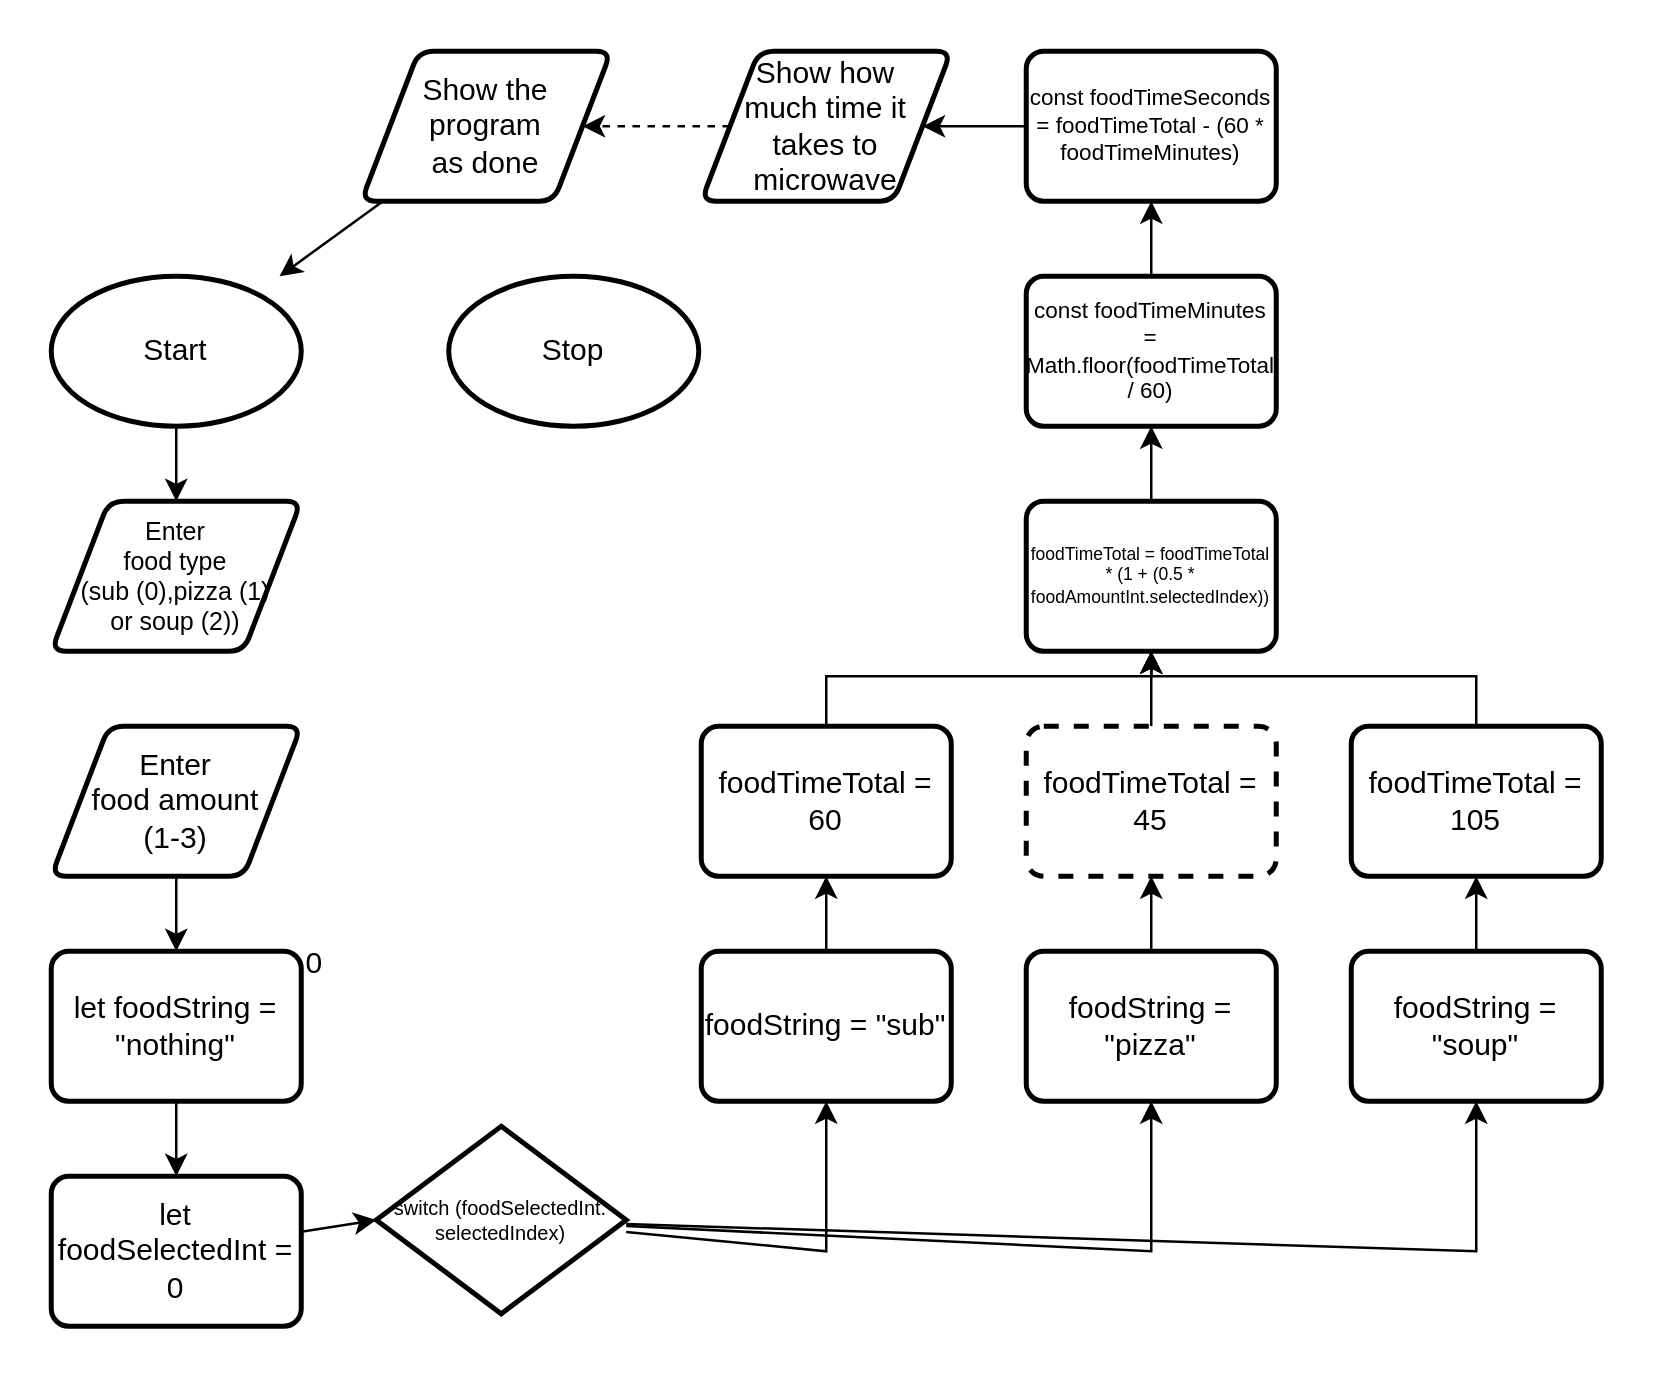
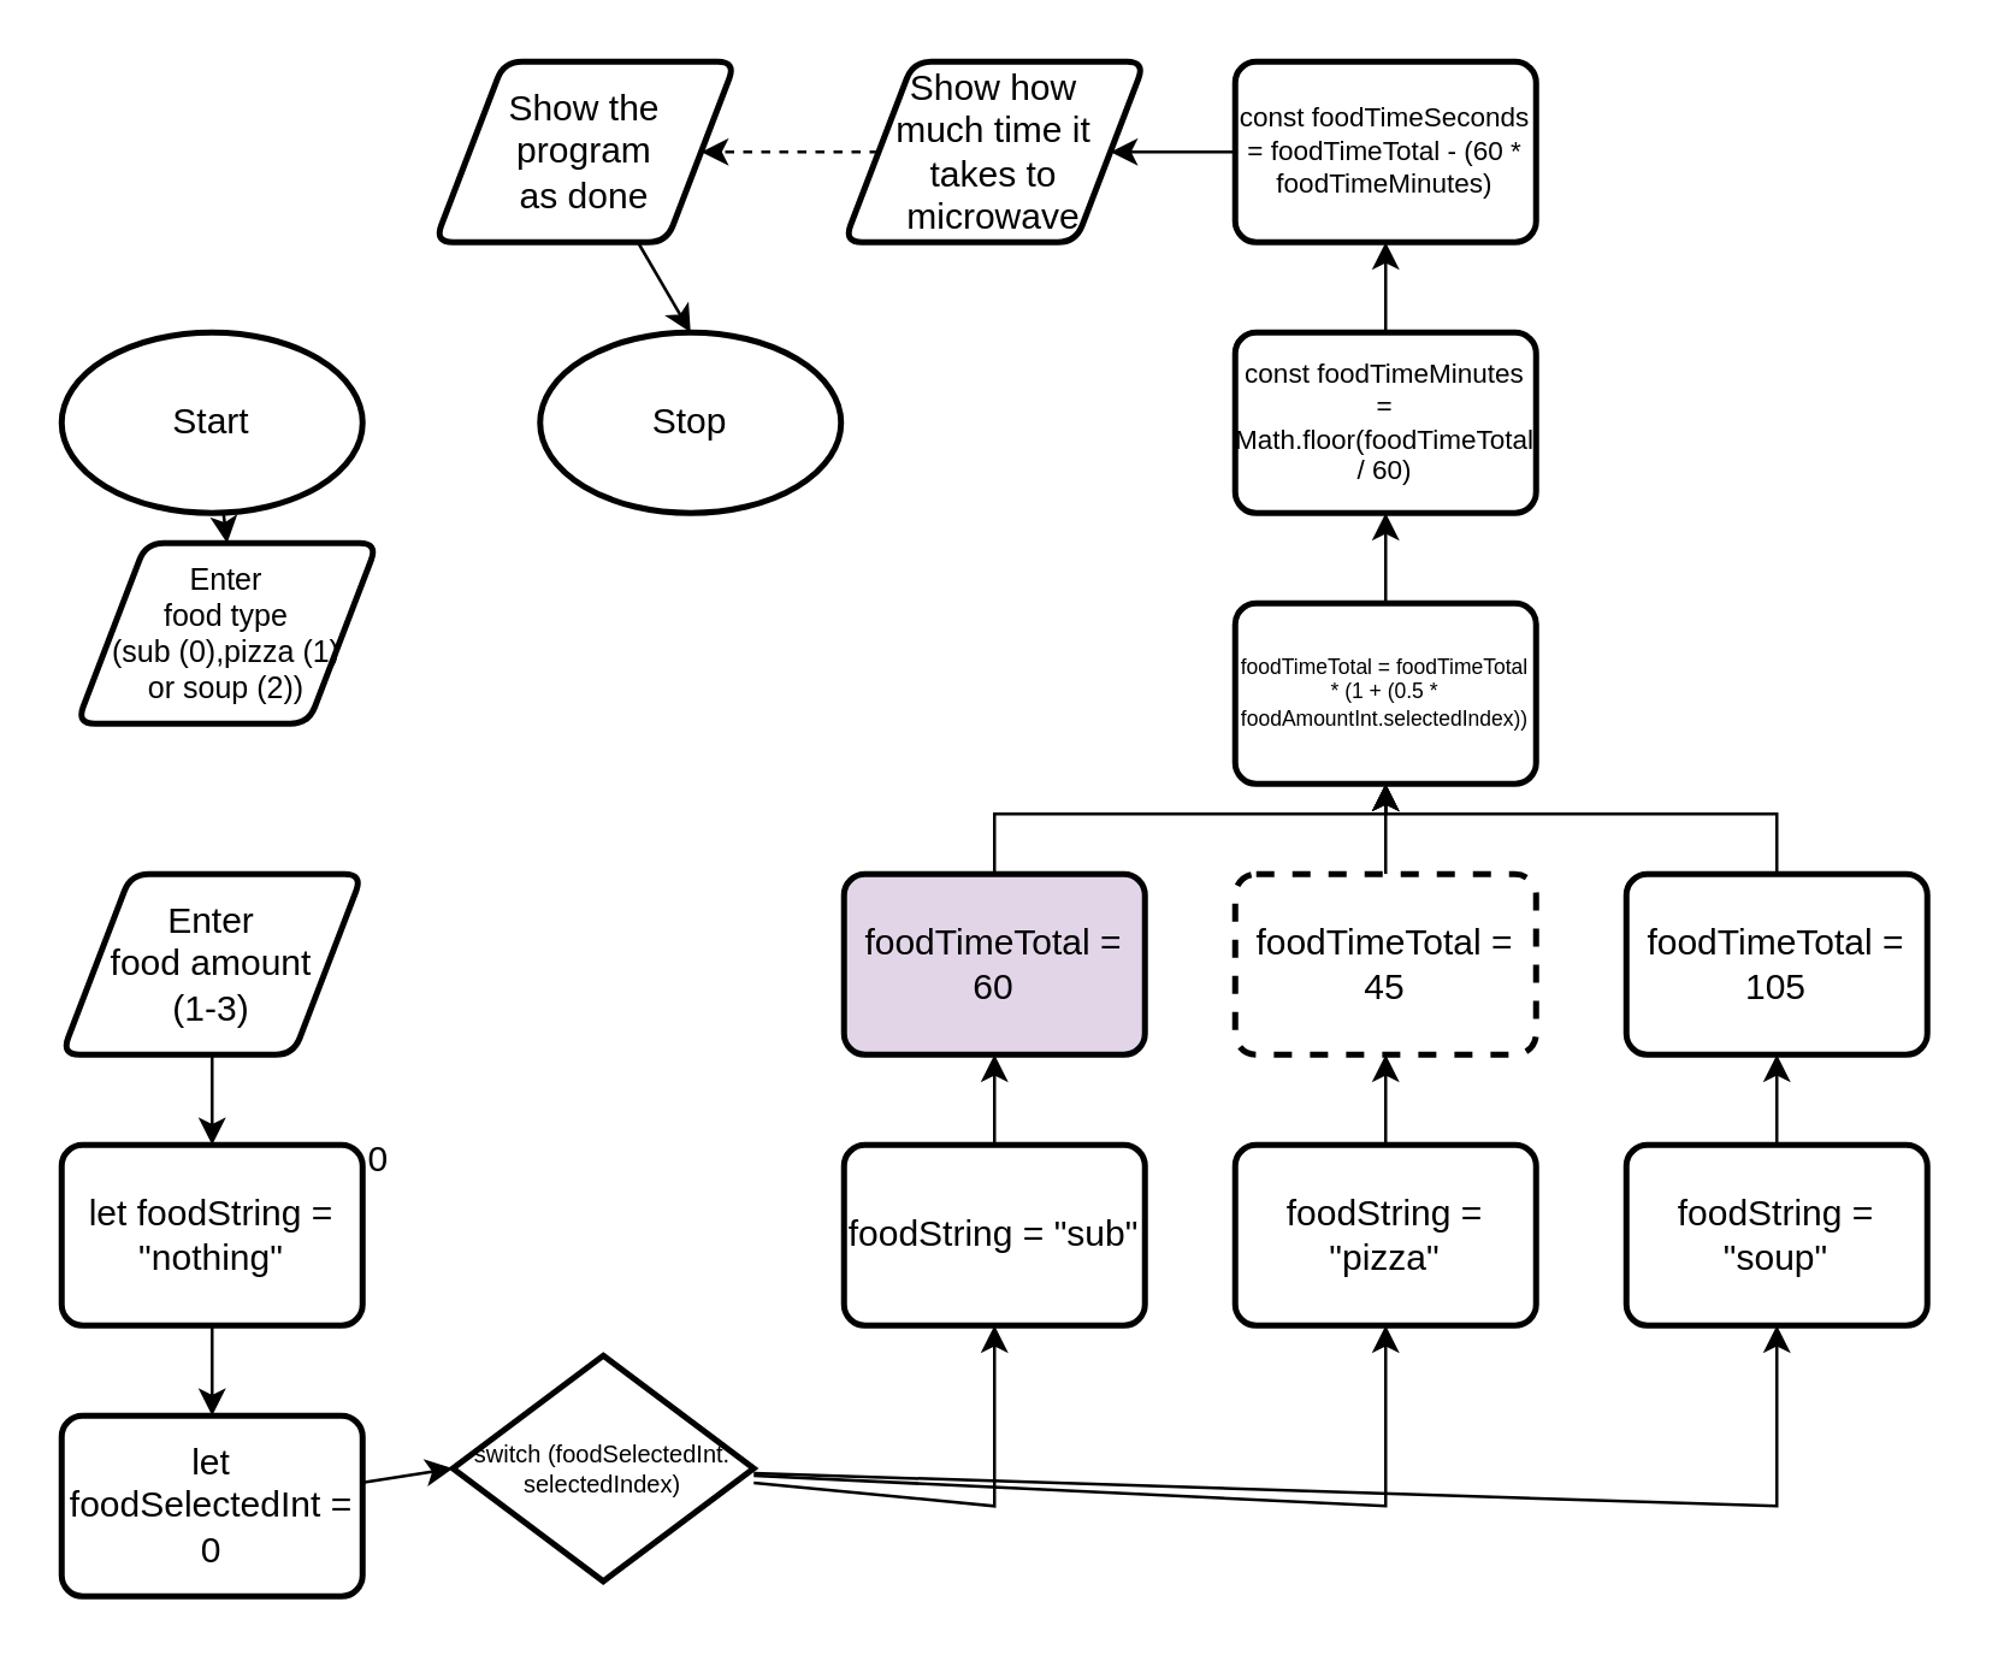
- <mxCell id="10" style="edgeStyle=none;rounded=0;html=1;fontSize=9;" edge="1" parent="1" source="11" target="3"><mxGeometry relative="1" as="geometry" /></mxCell>
+ <mxCell id="10" style="edgeStyle=none;rounded=0;html=1;entryX=0.5;entryY=0;entryDx=0;entryDy=0;entryPerimeter=0;fontSize=9;" edge="1" parent="1" source="11" target="4"><mxGeometry relative="1" as="geometry" /></mxCell>
- <mxCell id="5" value="Enter&lt;br style=&quot;font-size: 10px;&quot;&gt;food type&lt;br style=&quot;font-size: 10px;&quot;&gt;(sub (0),pizza (1)&lt;br&gt;or soup (2))" style="shape=parallelogram;html=1;strokeWidth=2;perimeter=parallelogramPerimeter;whiteSpace=wrap;rounded=1;arcSize=12;size=0.23;fontSize=10;" parent="1" vertex="1"><mxGeometry x="20" y="200" width="100" height="60" as="geometry" /></mxCell>
+ <mxCell id="5" value="Enter&lt;br style=&quot;font-size: 10px;&quot;&gt;food type&lt;br style=&quot;font-size: 10px;&quot;&gt;(sub (0),pizza (1)&lt;br&gt;or soup (2))" style="shape=parallelogram;html=1;strokeWidth=2;perimeter=parallelogramPerimeter;whiteSpace=wrap;rounded=1;arcSize=12;size=0.23;fontSize=10;" parent="1" vertex="1"><mxGeometry x="25" y="180" width="100" height="60" as="geometry" /></mxCell>
- <mxCell id="24" value="foodTimeTotal = 60" style="rounded=1;whiteSpace=wrap;html=1;absoluteArcSize=1;arcSize=14;strokeWidth=2;" vertex="1" parent="1"><mxGeometry x="280" y="290" width="100" height="60" as="geometry" /></mxCell>
+ <mxCell id="24" value="foodTimeTotal = 60" style="rounded=1;whiteSpace=wrap;html=1;absoluteArcSize=1;arcSize=14;strokeWidth=2;fillColor=#e1d5e7;" vertex="1" parent="1"><mxGeometry x="280" y="290" width="100" height="60" as="geometry" /></mxCell>
